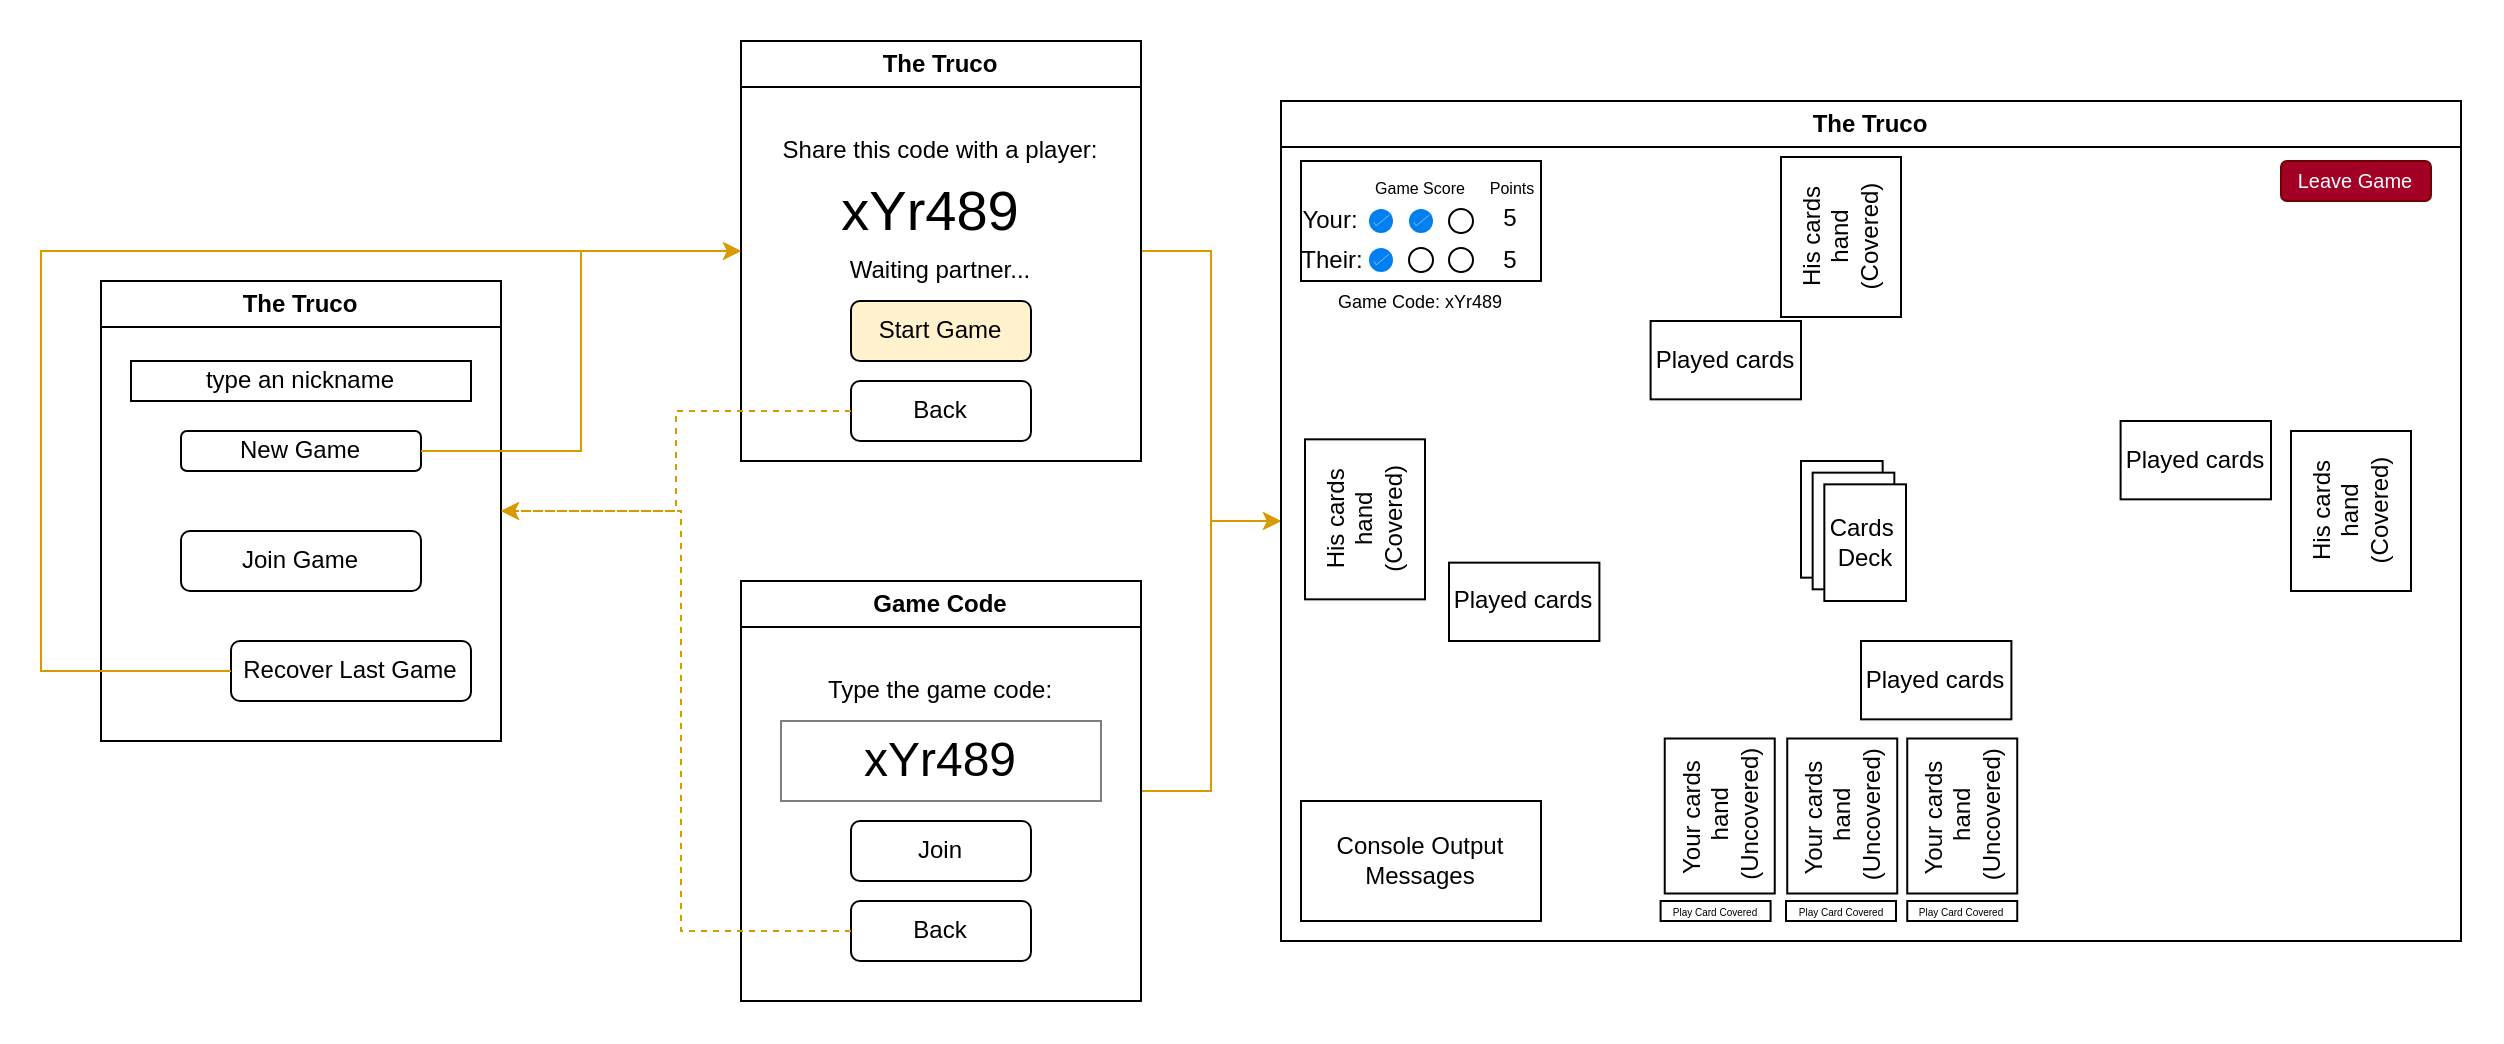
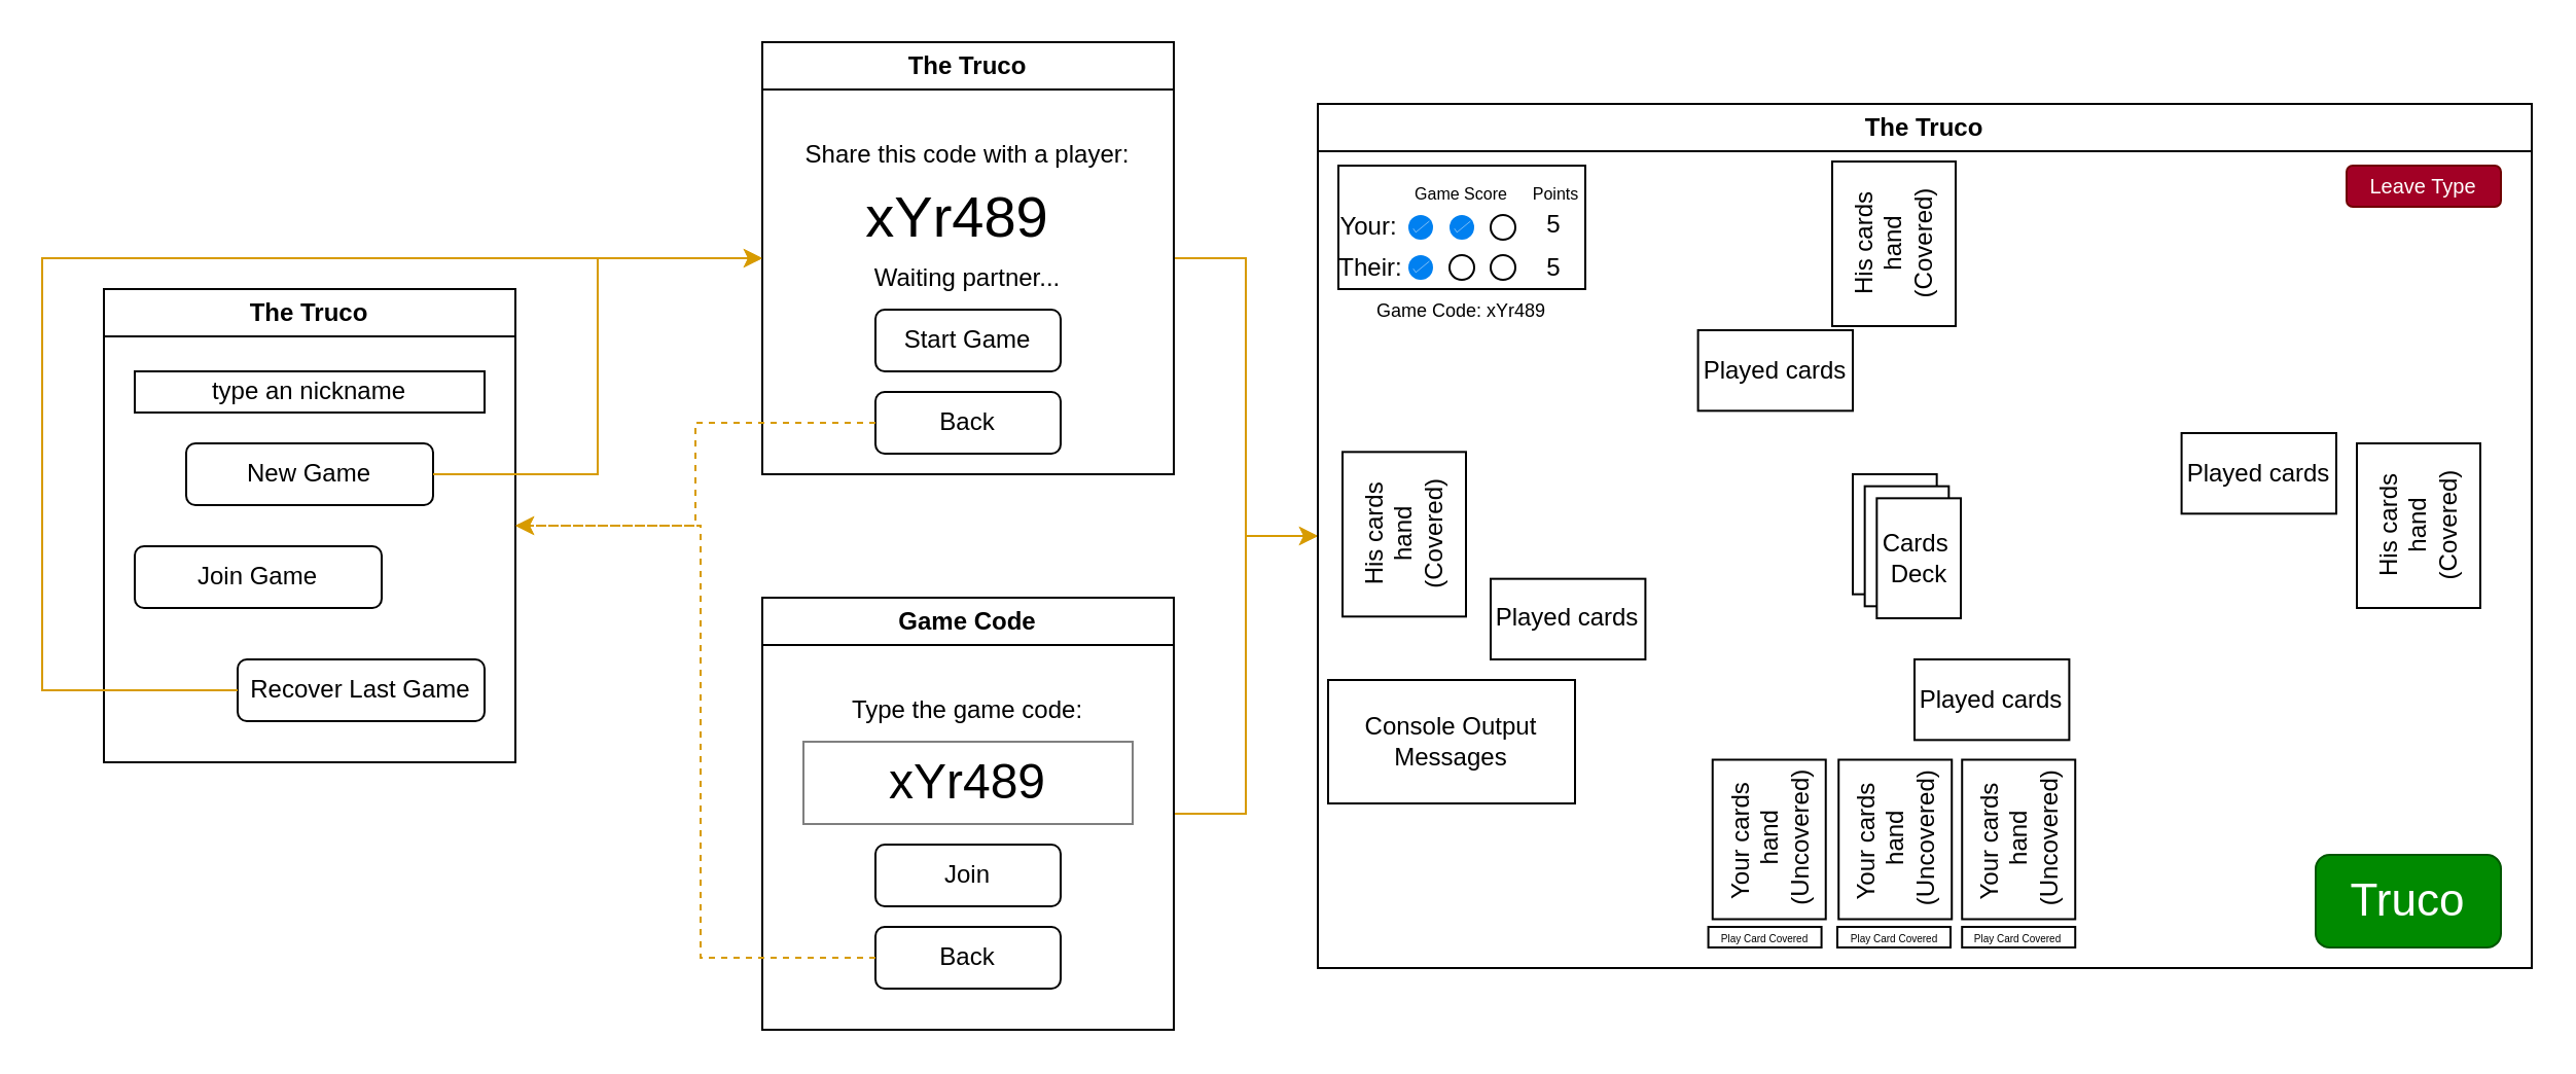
- <mxCell id="54" value="Leave Game" style="rounded=1;whiteSpace=wrap;html=1;fillColor=#a20025;strokeColor=#6F0000;fontColor=#ffffff;fontSize=10;" vertex="1" parent="21"><mxGeometry x="500" y="30" width="75" height="20" as="geometry" /></mxCell>
+ <mxCell id="54" value="Leave Type" style="rounded=1;whiteSpace=wrap;html=1;fillColor=#a20025;strokeColor=#6F0000;fontColor=#ffffff;fontSize=10;" vertex="1" parent="21"><mxGeometry x="500" y="30" width="75" height="20" as="geometry" /></mxCell>
- <mxCell id="13" value="Start Game" style="rounded=1;whiteSpace=wrap;html=1;fillColor=#fff2cc;" parent="9" vertex="1"><mxGeometry x="55" y="130" width="90" height="30" as="geometry" /></mxCell>
+ <mxCell id="13" value="Start Game" style="rounded=1;whiteSpace=wrap;html=1;" parent="9" vertex="1"><mxGeometry x="55" y="130" width="90" height="30" as="geometry" /></mxCell>
- <mxCell id="4" value="New Game" style="rounded=1;whiteSpace=wrap;html=1;" parent="2" vertex="1"><mxGeometry x="40" y="75" width="120" height="20" as="geometry" /></mxCell>
+ <mxCell id="4" value="New Game" style="rounded=1;whiteSpace=wrap;html=1;" parent="2" vertex="1"><mxGeometry x="40" y="75" width="120" height="30" as="geometry" /></mxCell>
- <mxCell id="3" value="Join Game" style="rounded=1;whiteSpace=wrap;html=1;" parent="2" vertex="1"><mxGeometry x="40" y="125" width="120" height="30" as="geometry" /></mxCell>
+ <mxCell id="3" value="Join Game" style="rounded=1;whiteSpace=wrap;html=1;" parent="2" vertex="1"><mxGeometry x="15" y="125" width="120" height="30" as="geometry" /></mxCell>
- <mxCell id="52" value="Console Output&lt;br&gt;Messages" style="rounded=0;whiteSpace=wrap;html=1;" parent="21" vertex="1"><mxGeometry x="10" y="350" width="120" height="60" as="geometry" /></mxCell>
+ <mxCell id="52" value="Console Output&lt;br&gt;Messages" style="rounded=0;whiteSpace=wrap;html=1;" parent="21" vertex="1"><mxGeometry x="5" y="280" width="120" height="60" as="geometry" /></mxCell>
+ <mxCell id="33" value="Truco" style="rounded=1;whiteSpace=wrap;html=1;fillColor=#008a00;strokeColor=#005700;fontColor=#ffffff;fontSize=22;" parent="21" vertex="1"><mxGeometry x="485" y="365" width="90" height="45" as="geometry" /></mxCell>
